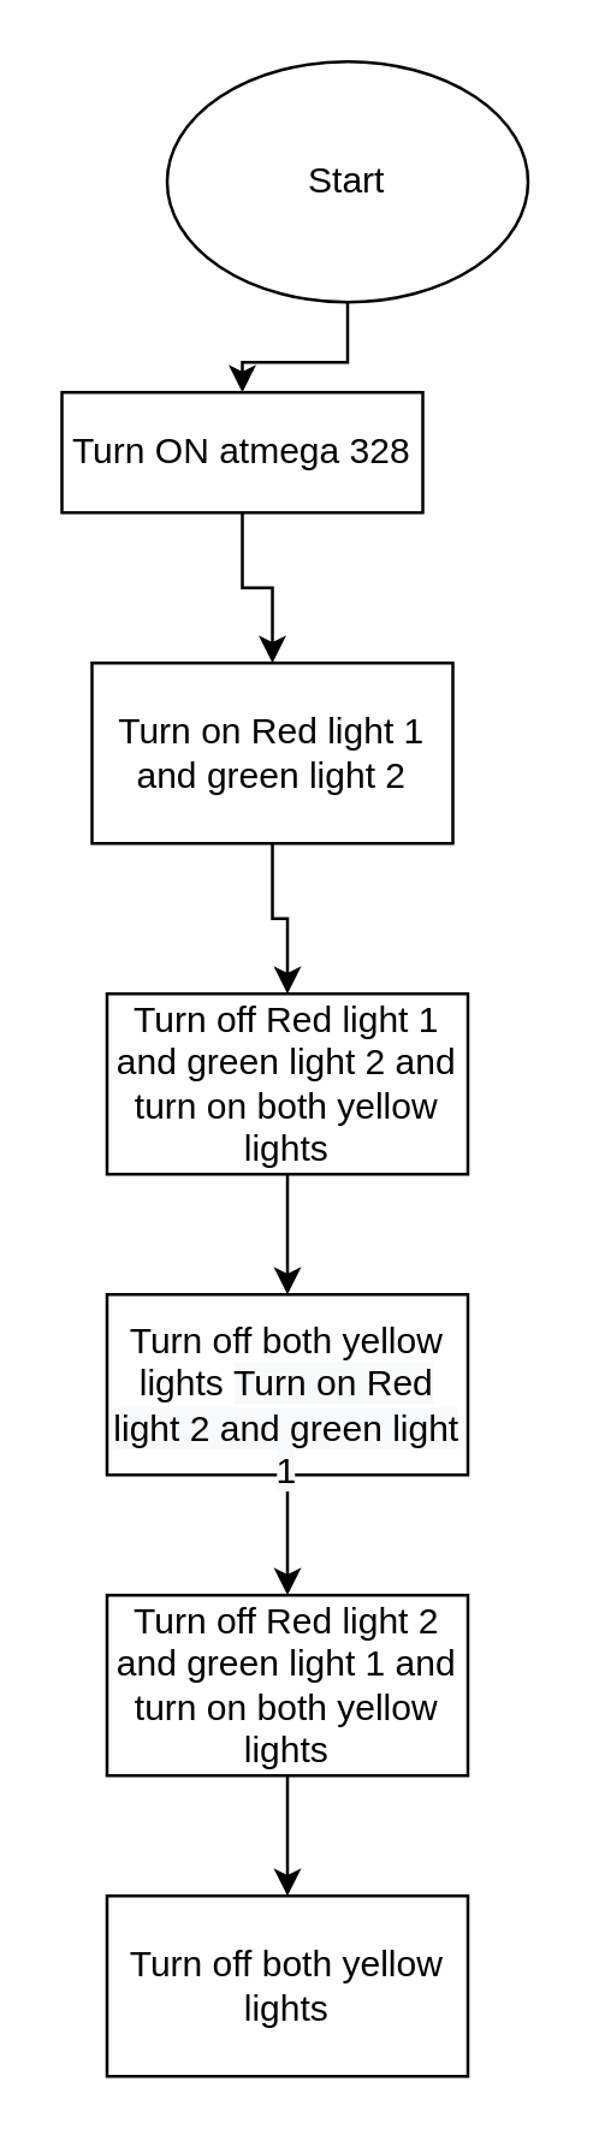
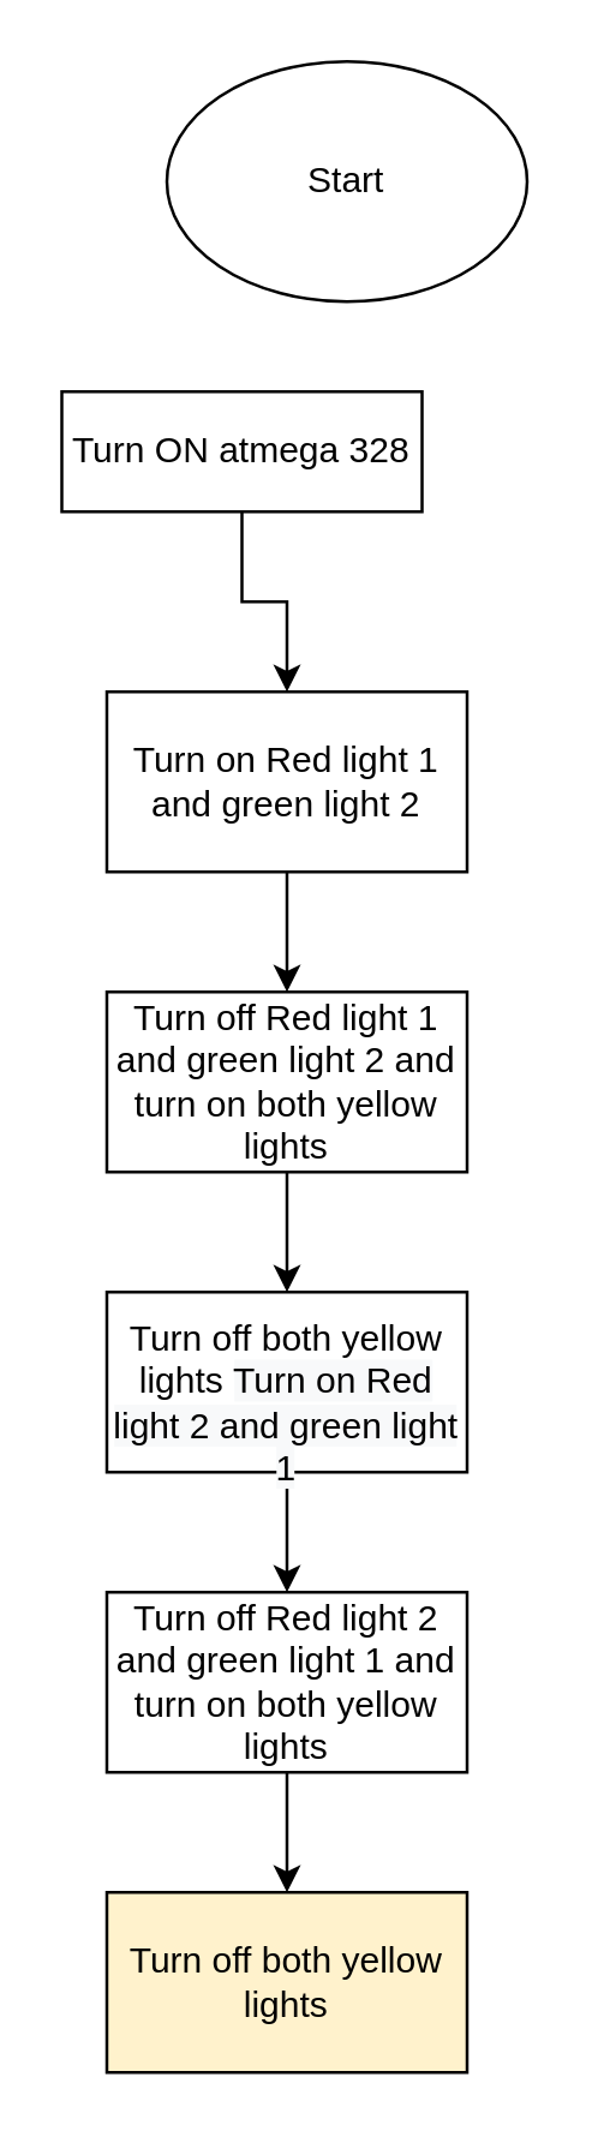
- <mxCell id="2" value="" style="edgeStyle=orthogonalEdgeStyle;rounded=0;orthogonalLoop=1;jettySize=auto;html=1;" edge="1" parent="1" source="3" target="5"><mxGeometry relative="1" as="geometry" /></mxCell>
- <mxCell id="7" value="Turn on Red light 1 and green light 2" style="whiteSpace=wrap;html=1;" vertex="1" parent="1"><mxGeometry x="30" y="220" width="120" height="60" as="geometry" /></mxCell>
+ <mxCell id="7" value="Turn on Red light 1 and green light 2" style="whiteSpace=wrap;html=1;" vertex="1" parent="1"><mxGeometry x="35" y="230" width="120" height="60" as="geometry" /></mxCell>
- <mxCell id="14" value="&lt;span&gt;Turn off both yellow lights&lt;/span&gt;" style="whiteSpace=wrap;html=1;" vertex="1" parent="1"><mxGeometry x="35" y="630" width="120" height="60" as="geometry" /></mxCell>
+ <mxCell id="14" value="&lt;span&gt;Turn off both yellow lights&lt;/span&gt;" style="whiteSpace=wrap;html=1;fillColor=#fff2cc;" vertex="1" parent="1"><mxGeometry x="35" y="630" width="120" height="60" as="geometry" /></mxCell>
